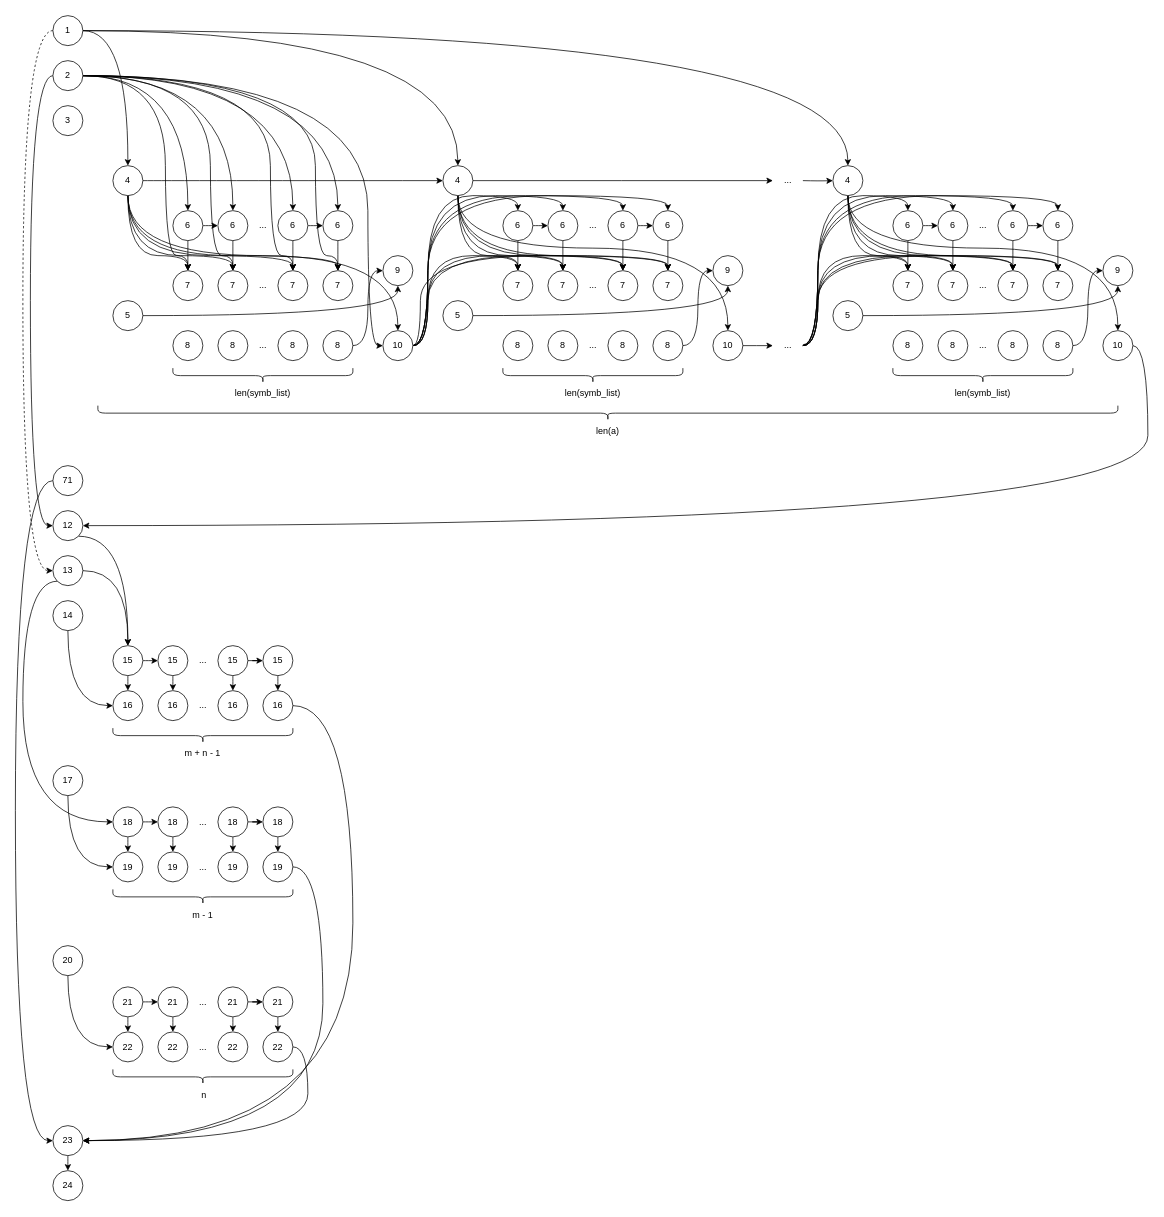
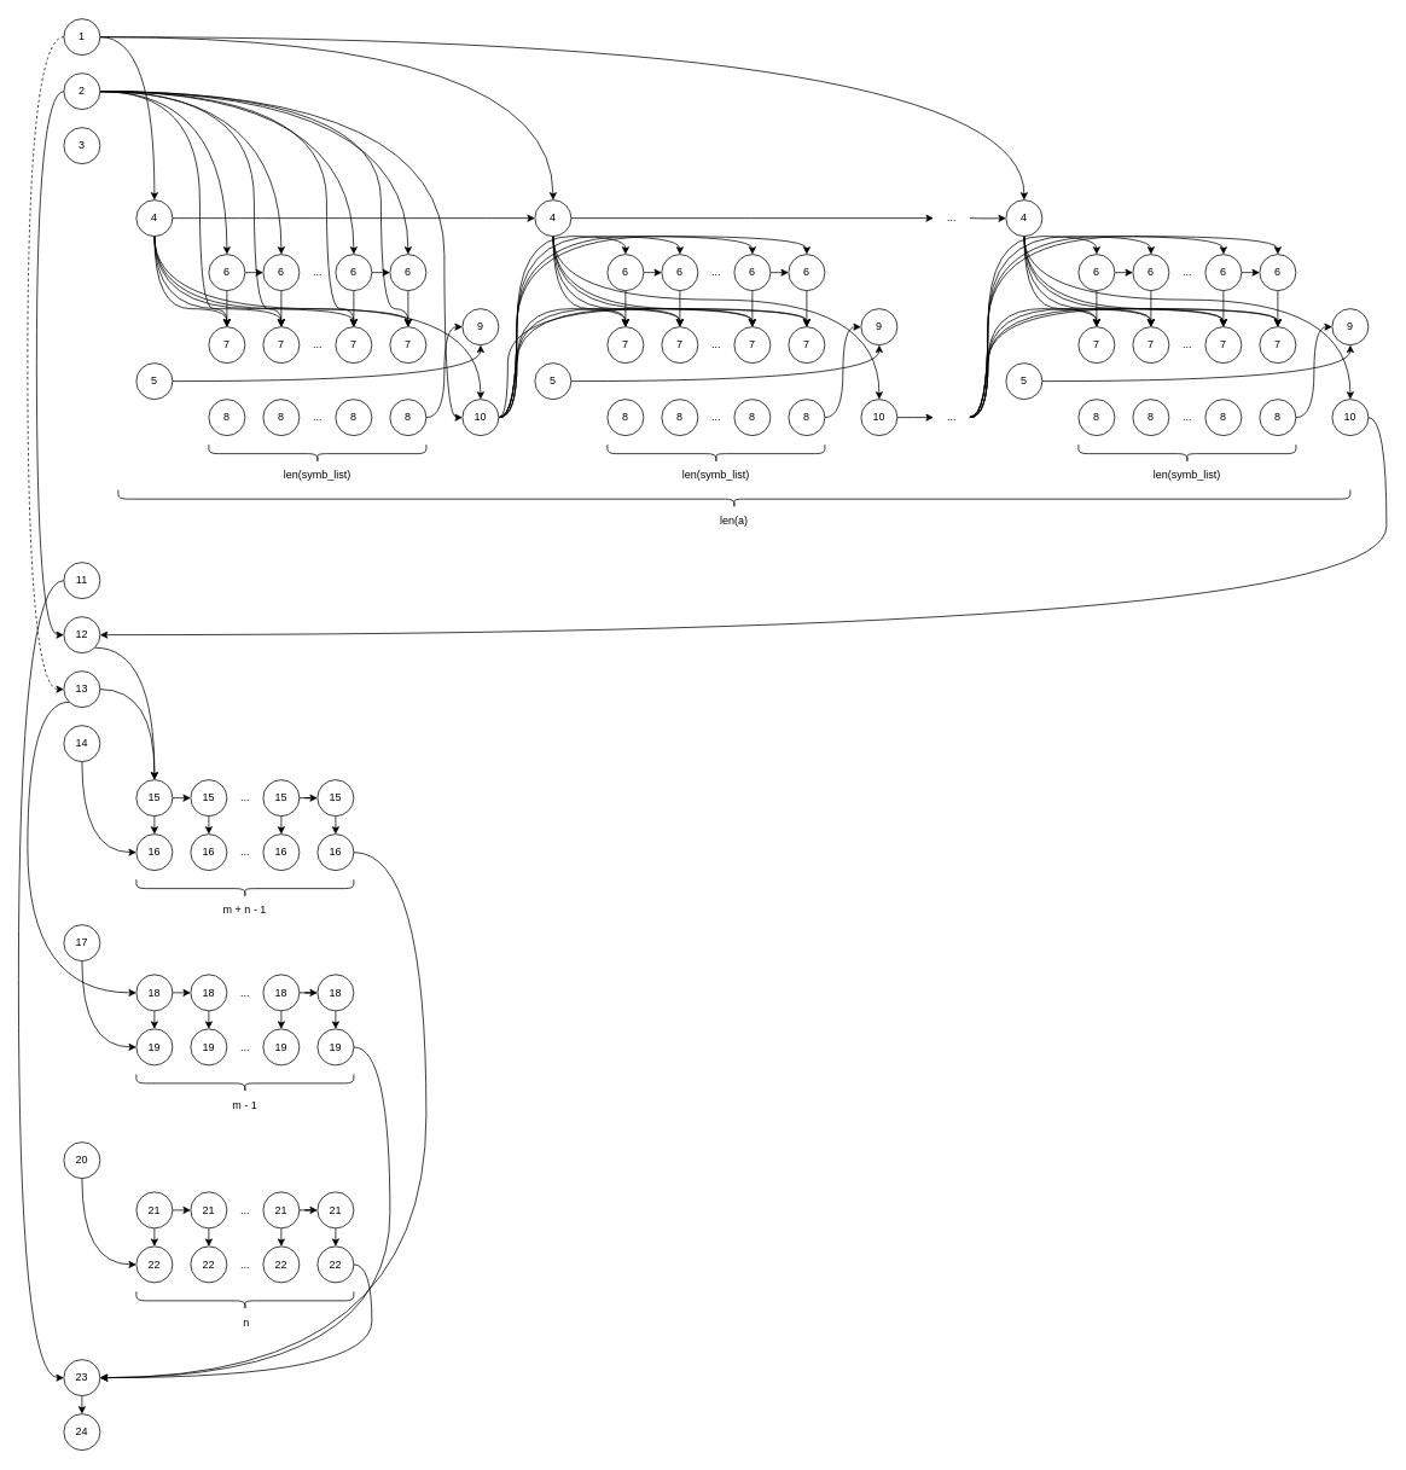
- <mxCell id="142" value="71" style="ellipse;whiteSpace=wrap;html=1;aspect=fixed;" vertex="1" parent="1"><mxGeometry x="70" y="620" width="40" height="40" as="geometry" /></mxCell>
+ <mxCell id="142" value="11" style="ellipse;whiteSpace=wrap;html=1;aspect=fixed;" vertex="1" parent="1"><mxGeometry x="70" y="620" width="40" height="40" as="geometry" /></mxCell>
